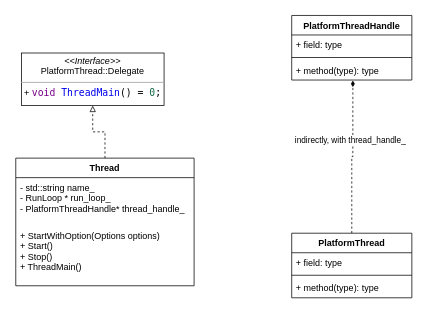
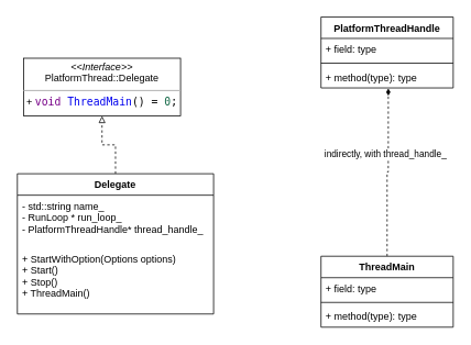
- <mxCell id="3" value="Thread" style="swimlane;fontStyle=1;align=center;verticalAlign=top;childLayout=stackLayout;horizontal=1;startSize=26;horizontalStack=0;resizeParent=1;resizeParentMax=0;resizeLast=0;collapsible=1;marginBottom=0;" vertex="1" parent="1"><mxGeometry x="20.5" y="210" width="237.5" height="170" as="geometry" /></mxCell>
+ <mxCell id="3" value="Delegate" style="swimlane;fontStyle=1;align=center;verticalAlign=top;childLayout=stackLayout;horizontal=1;startSize=26;horizontalStack=0;resizeParent=1;resizeParentMax=0;resizeLast=0;collapsible=1;marginBottom=0;" vertex="1" parent="1"><mxGeometry x="20.5" y="210" width="237.5" height="170" as="geometry" /></mxCell>
- <mxCell id="10" value="PlatformThread" style="swimlane;fontStyle=1;align=center;verticalAlign=top;childLayout=stackLayout;horizontal=1;startSize=26;horizontalStack=0;resizeParent=1;resizeParentMax=0;resizeLast=0;collapsible=1;marginBottom=0;" vertex="1" parent="1"><mxGeometry x="388" y="310" width="160" height="86" as="geometry" /></mxCell>
+ <mxCell id="10" value="ThreadMain" style="swimlane;fontStyle=1;align=center;verticalAlign=top;childLayout=stackLayout;horizontal=1;startSize=26;horizontalStack=0;resizeParent=1;resizeParentMax=0;resizeLast=0;collapsible=1;marginBottom=0;" vertex="1" parent="1"><mxGeometry x="388" y="310" width="160" height="86" as="geometry" /></mxCell>
